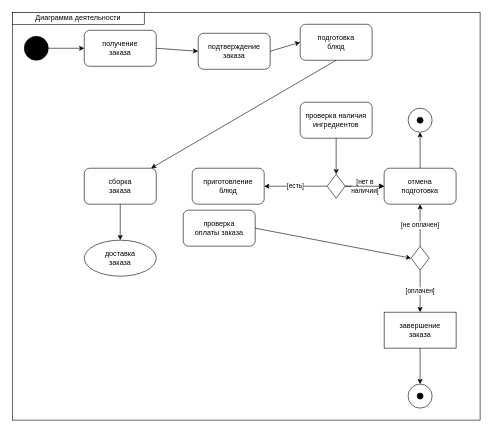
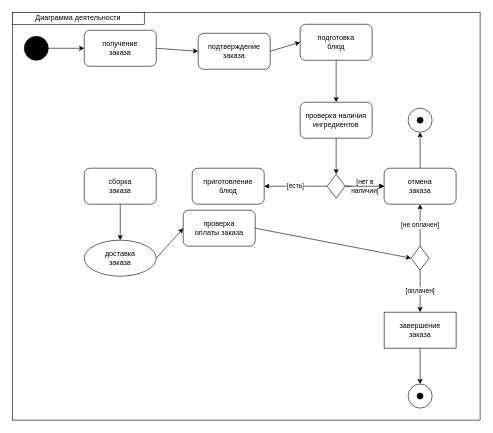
- <mxCell id="20" value="" style="endArrow=classic;html=1;rounded=0;exitX=0.5;exitY=1;exitDx=0;exitDy=0;" edge="1" parent="1" source="5" target="10"><mxGeometry width="50" height="50" relative="1" as="geometry"><mxPoint x="390" y="420" as="sourcePoint" /><mxPoint x="440" y="370" as="targetPoint" /></mxGeometry></mxCell>
+ <mxCell id="20" value="" style="endArrow=classic;html=1;rounded=0;exitX=0.5;exitY=1;exitDx=0;exitDy=0;entryX=0.5;entryY=0;entryDx=0;entryDy=0;" edge="1" parent="1" source="5" target="6"><mxGeometry width="50" height="50" relative="1" as="geometry"><mxPoint x="390" y="420" as="sourcePoint" /><mxPoint x="440" y="370" as="targetPoint" /></mxGeometry></mxCell>
- <mxCell id="12" value="отмена&lt;div&gt;подготовка&lt;/div&gt;" style="rounded=1;whiteSpace=wrap;html=1;" vertex="1" parent="1"><mxGeometry x="640" y="280" width="120" height="60" as="geometry" /></mxCell>
+ <mxCell id="12" value="отмена&lt;div&gt;заказа&lt;/div&gt;" style="rounded=1;whiteSpace=wrap;html=1;" vertex="1" parent="1"><mxGeometry x="640" y="280" width="120" height="60" as="geometry" /></mxCell>
+ <mxCell id="27" value="" style="endArrow=classic;html=1;rounded=0;exitX=1;exitY=0.5;exitDx=0;exitDy=0;entryX=0;entryY=0.5;entryDx=0;entryDy=0;" edge="1" parent="1" source="11" target="19"><mxGeometry width="50" height="50" relative="1" as="geometry"><mxPoint x="390" y="420" as="sourcePoint" /><mxPoint x="440" y="370" as="targetPoint" /></mxGeometry></mxCell>
